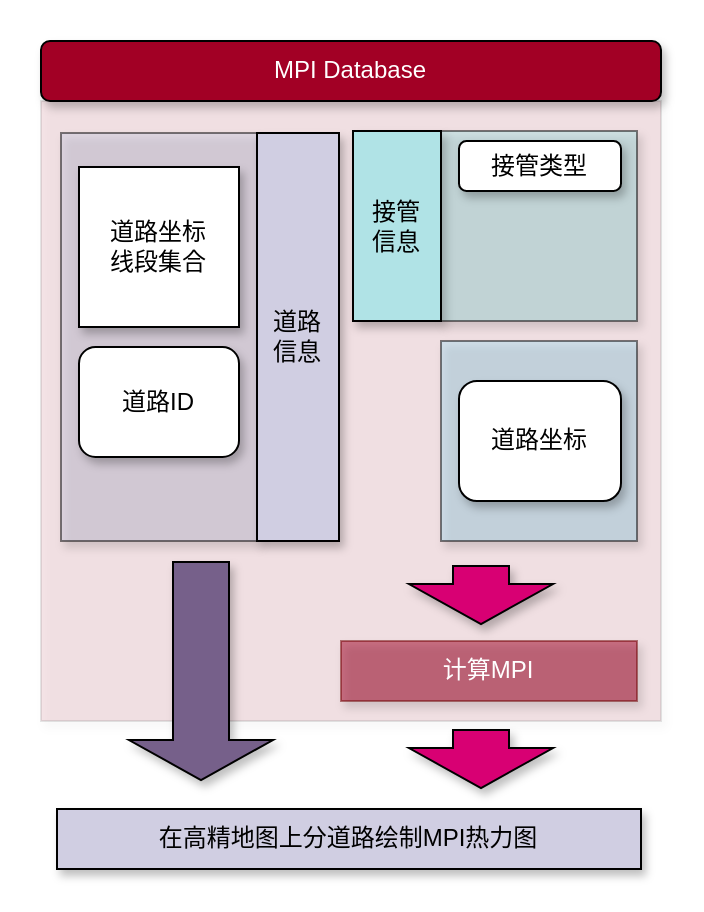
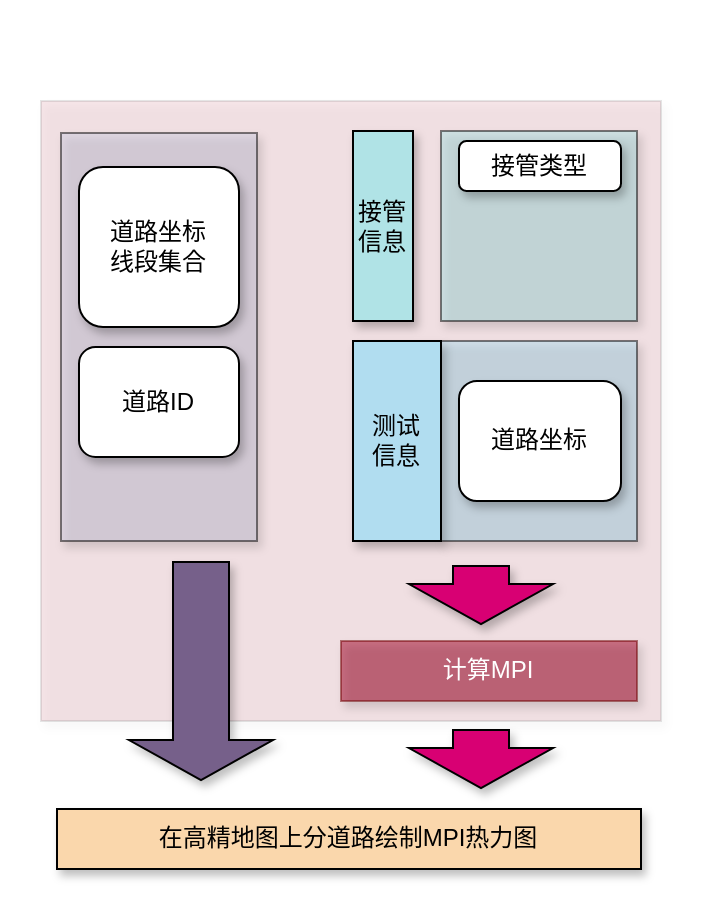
- <mxCell id="7" value="MPI Database" style="rounded=1;whiteSpace=wrap;html=1;fillColor=#a20025;fontColor=#ffffff;strokeColor=#000000;shadow=1;" parent="1" vertex="1"><mxGeometry x="20" y="20" width="310" height="30" as="geometry" /></mxCell>
- <mxCell id="10" value="&lt;div&gt;接管&lt;/div&gt;&lt;div&gt;信息&lt;/div&gt;" style="rounded=0;whiteSpace=wrap;html=1;fillColor=#b0e3e6;strokeColor=#000000;shadow=1;" parent="1" vertex="1"><mxGeometry x="176" y="65" width="44" height="95" as="geometry" /></mxCell>
+ <mxCell id="10" value="&lt;div&gt;接管&lt;/div&gt;&lt;div&gt;信息&lt;/div&gt;" style="rounded=0;whiteSpace=wrap;html=1;fillColor=#b0e3e6;strokeColor=#000000;shadow=1;" parent="1" vertex="1"><mxGeometry x="176" y="65" width="30" height="95" as="geometry" /></mxCell>
- <mxCell id="9" value="&lt;div&gt;道路坐标&lt;/div&gt;&lt;div&gt;线段集合&lt;br&gt;&lt;/div&gt;" style="whiteSpace=wrap;html=1;strokeColor=#000000;shadow=1;rounded=0;" parent="1" vertex="1"><mxGeometry x="39" y="83" width="80" height="80" as="geometry" /></mxCell>
+ <mxCell id="9" value="&lt;div&gt;道路坐标&lt;/div&gt;&lt;div&gt;线段集合&lt;br&gt;&lt;/div&gt;" style="rounded=1;whiteSpace=wrap;html=1;strokeColor=#000000;shadow=1;" parent="1" vertex="1"><mxGeometry x="39" y="83" width="80" height="80" as="geometry" /></mxCell>
- <mxCell id="11" value="&lt;div&gt;道路&lt;/div&gt;&lt;div&gt;信息&lt;/div&gt;" style="rounded=0;whiteSpace=wrap;html=1;fillColor=#d0cee2;strokeColor=#000000;shadow=1;" parent="1" vertex="1"><mxGeometry x="128" y="66" width="41" height="204" as="geometry" /></mxCell>
+ <mxCell id="6" value="&lt;div&gt;测试&lt;/div&gt;&lt;div&gt;信息&lt;/div&gt;" style="rounded=0;whiteSpace=wrap;html=1;fillColor=#b1ddf0;strokeColor=#000000;shadow=1;" parent="1" vertex="1"><mxGeometry x="176" y="170" width="44" height="100" as="geometry" /></mxCell>
- <mxCell id="18" value="在高精地图上分道路绘制MPI热力图" style="rounded=0;whiteSpace=wrap;html=1;fillColor=#d0cee2;strokeColor=#000000;shadow=1;" vertex="1" parent="1"><mxGeometry x="28" y="404" width="292" height="30" as="geometry" /></mxCell>
+ <mxCell id="18" value="在高精地图上分道路绘制MPI热力图" style="rounded=0;whiteSpace=wrap;html=1;fillColor=#fad7ac;strokeColor=#000000;shadow=1;" vertex="1" parent="1"><mxGeometry x="28" y="404" width="292" height="30" as="geometry" /></mxCell>
